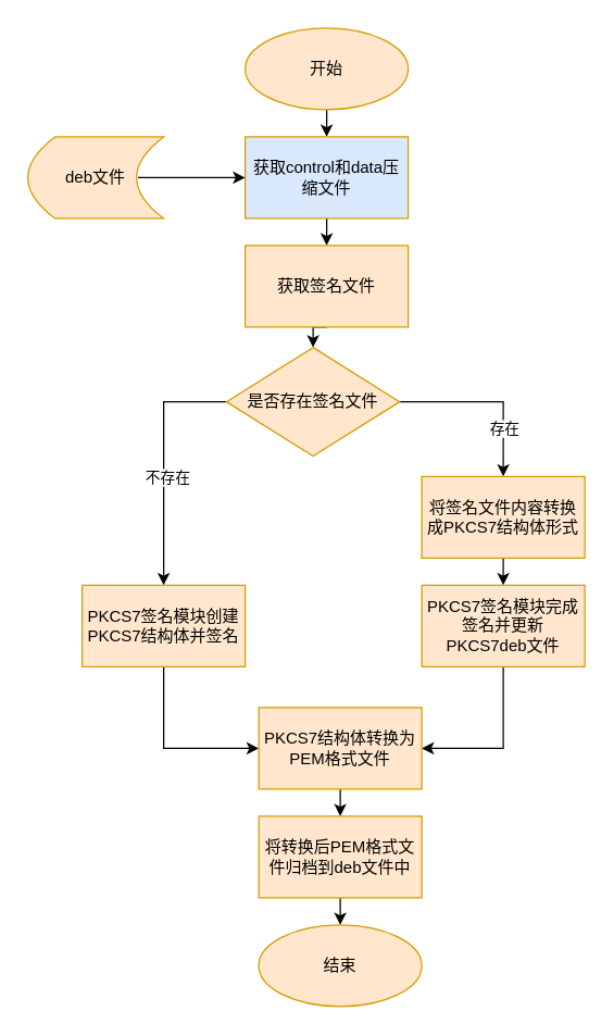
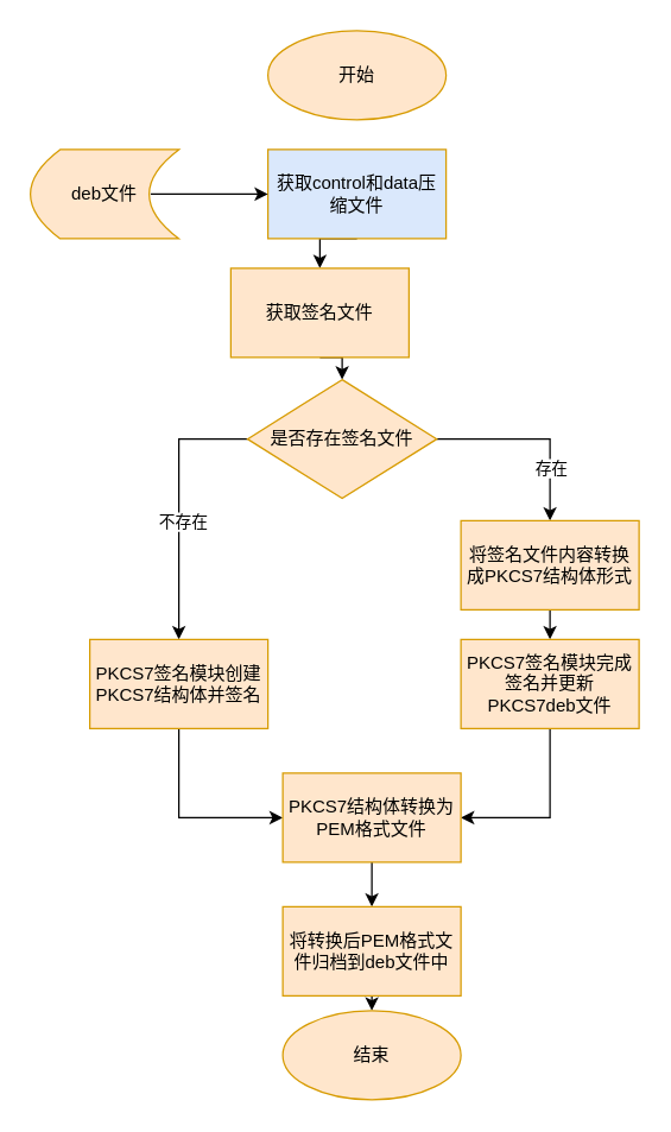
- <mxCell id="2" style="edgeStyle=orthogonalEdgeStyle;rounded=0;orthogonalLoop=1;jettySize=auto;html=1;exitX=0.5;exitY=1;exitDx=0;exitDy=0;entryX=0.5;entryY=0;entryDx=0;entryDy=0;" edge="1" parent="1" source="3" target="5"><mxGeometry relative="1" as="geometry" /></mxCell>
- <mxCell id="7" value="获取签名文件" style="rounded=0;whiteSpace=wrap;html=1;fillColor=#ffe6cc;strokeColor=#d79b00;" vertex="1" parent="1"><mxGeometry x="180" y="180" width="120" height="60" as="geometry" /></mxCell>
+ <mxCell id="7" value="获取签名文件" style="rounded=0;whiteSpace=wrap;html=1;fillColor=#ffe6cc;strokeColor=#d79b00;" vertex="1" parent="1"><mxGeometry x="155" y="180" width="120" height="60" as="geometry" /></mxCell>
- <mxCell id="22" value="将转换后PEM格式文件归档到deb文件中" style="rounded=0;whiteSpace=wrap;html=1;fillColor=#ffe6cc;strokeColor=#d79b00;" vertex="1" parent="1"><mxGeometry x="190" y="600" width="120" height="60" as="geometry" /></mxCell>
+ <mxCell id="22" value="将转换后PEM格式文件归档到deb文件中" style="rounded=0;whiteSpace=wrap;html=1;fillColor=#ffe6cc;strokeColor=#d79b00;" vertex="1" parent="1"><mxGeometry x="190" y="610" width="120" height="60" as="geometry" /></mxCell>
